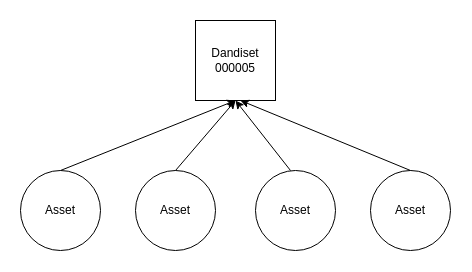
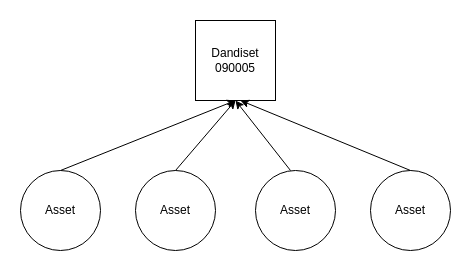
- <mxCell id="3" value="Dandiset 000005" style="text;html=1;align=center;verticalAlign=middle;whiteSpace=wrap;rounded=0;" vertex="1" parent="1"><mxGeometry x="205" y="45" width="60" height="30" as="geometry" /></mxCell>
+ <mxCell id="3" value="Dandiset 090005" style="text;html=1;align=center;verticalAlign=middle;whiteSpace=wrap;rounded=0;" vertex="1" parent="1"><mxGeometry x="205" y="45" width="60" height="30" as="geometry" /></mxCell>
